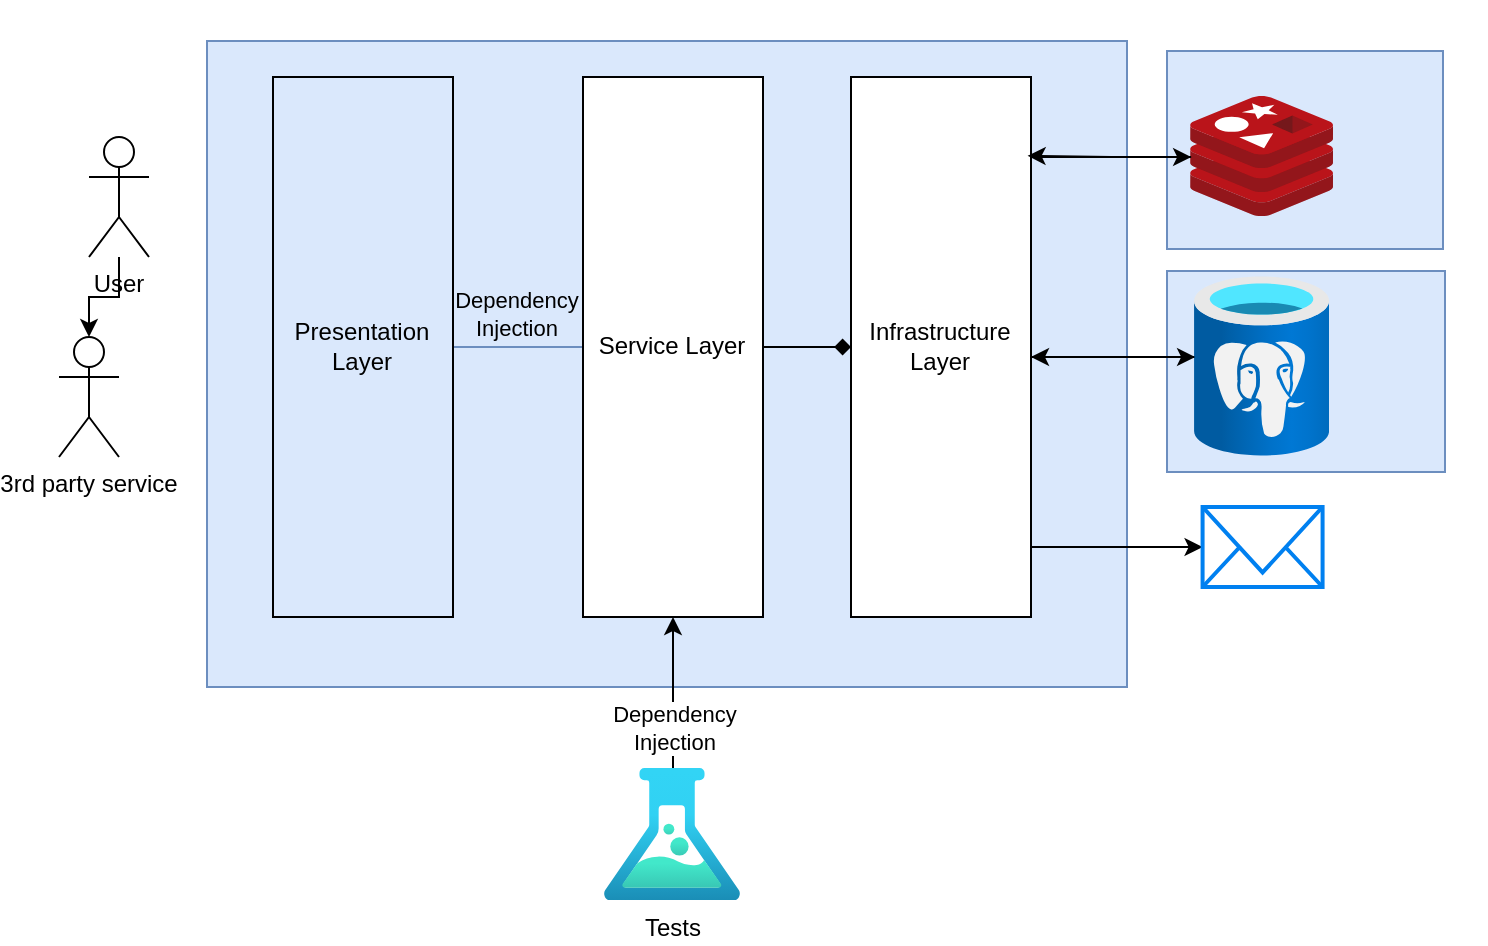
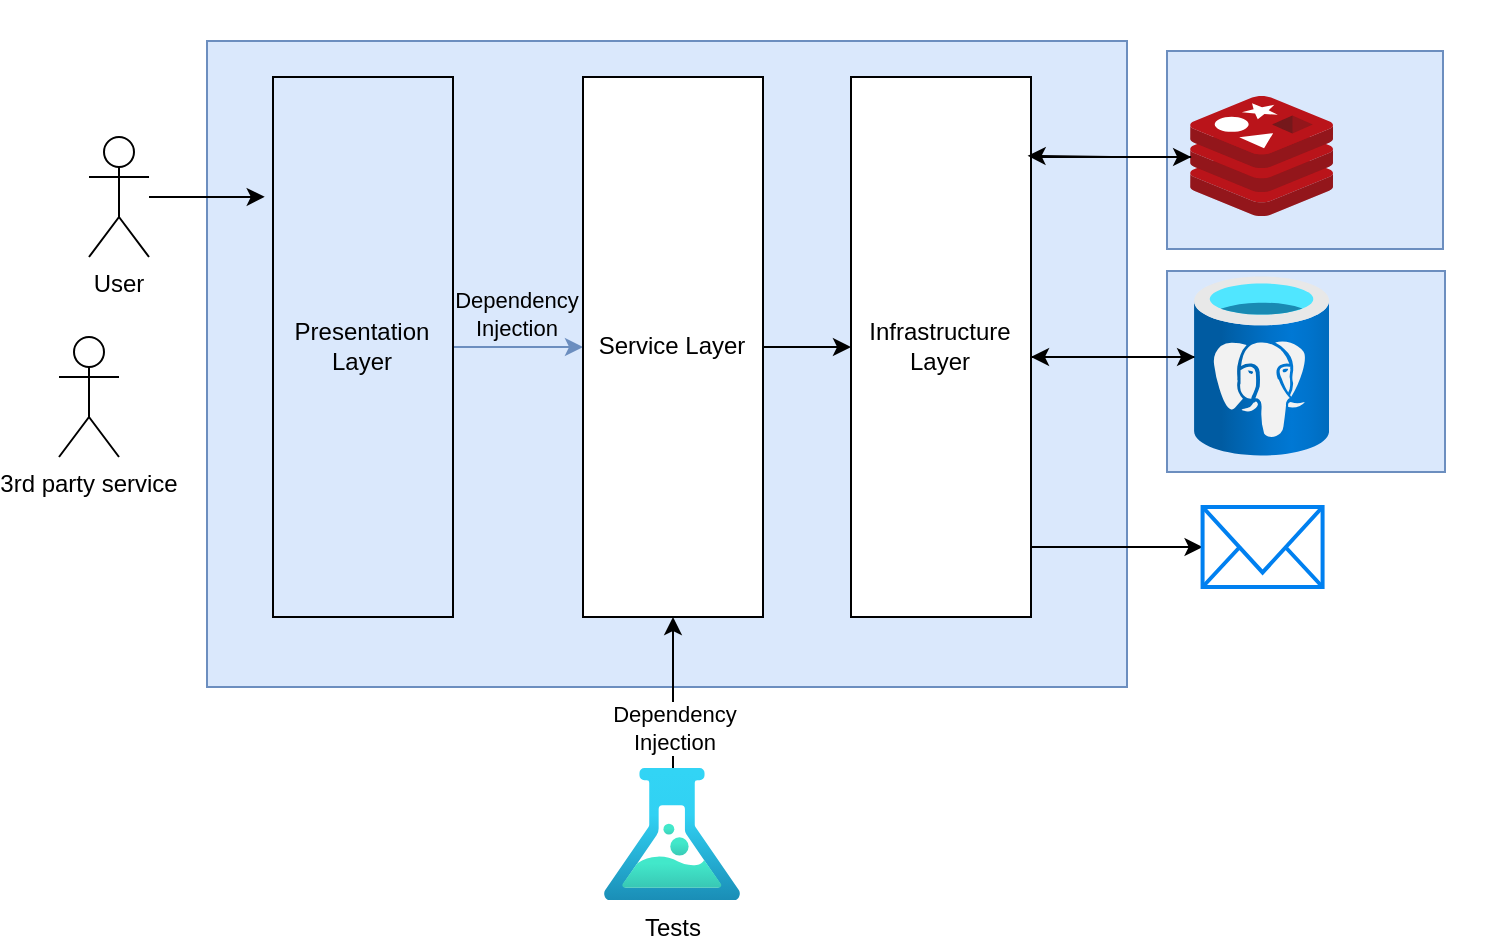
- <mxCell id="22" style="edgeStyle=orthogonalEdgeStyle;rounded=0;orthogonalLoop=1;jettySize=auto;html=1;" edge="1" parent="1" source="21" target="9"><mxGeometry relative="1" as="geometry"><mxPoint x="170" y="98" as="targetPoint" /></mxGeometry></mxCell>
+ <mxCell id="22" style="edgeStyle=orthogonalEdgeStyle;rounded=0;orthogonalLoop=1;jettySize=auto;html=1;entryX=-0.046;entryY=0.222;entryDx=0;entryDy=0;entryPerimeter=0;" edge="1" parent="1" source="21" target="11"><mxGeometry relative="1" as="geometry"><mxPoint x="170" y="98" as="targetPoint" /></mxGeometry></mxCell>
- <mxCell id="10" style="edgeStyle=orthogonalEdgeStyle;rounded=0;orthogonalLoop=1;jettySize=auto;html=1;fillColor=#dae8fc;strokeColor=#6c8ebf;endArrow=none;" edge="1" parent="1" source="11" target="13"><mxGeometry relative="1" as="geometry" /></mxCell>
+ <mxCell id="10" style="edgeStyle=orthogonalEdgeStyle;rounded=0;orthogonalLoop=1;jettySize=auto;html=1;fillColor=#dae8fc;strokeColor=#6c8ebf;" edge="1" parent="1" source="11" target="13"><mxGeometry relative="1" as="geometry" /></mxCell>
- <mxCell id="12" style="edgeStyle=orthogonalEdgeStyle;rounded=0;orthogonalLoop=1;jettySize=auto;html=1;entryX=0;entryY=0.5;entryDx=0;entryDy=0;endArrow=diamond;" edge="1" parent="1" source="13" target="17"><mxGeometry relative="1" as="geometry" /></mxCell>
+ <mxCell id="12" style="edgeStyle=orthogonalEdgeStyle;rounded=0;orthogonalLoop=1;jettySize=auto;html=1;entryX=0;entryY=0.5;entryDx=0;entryDy=0;" edge="1" parent="1" source="13" target="17"><mxGeometry relative="1" as="geometry" /></mxCell>
